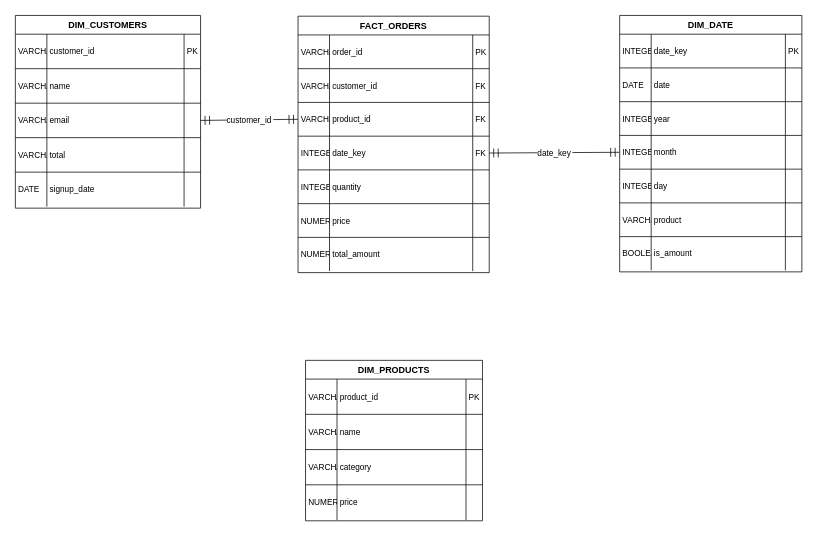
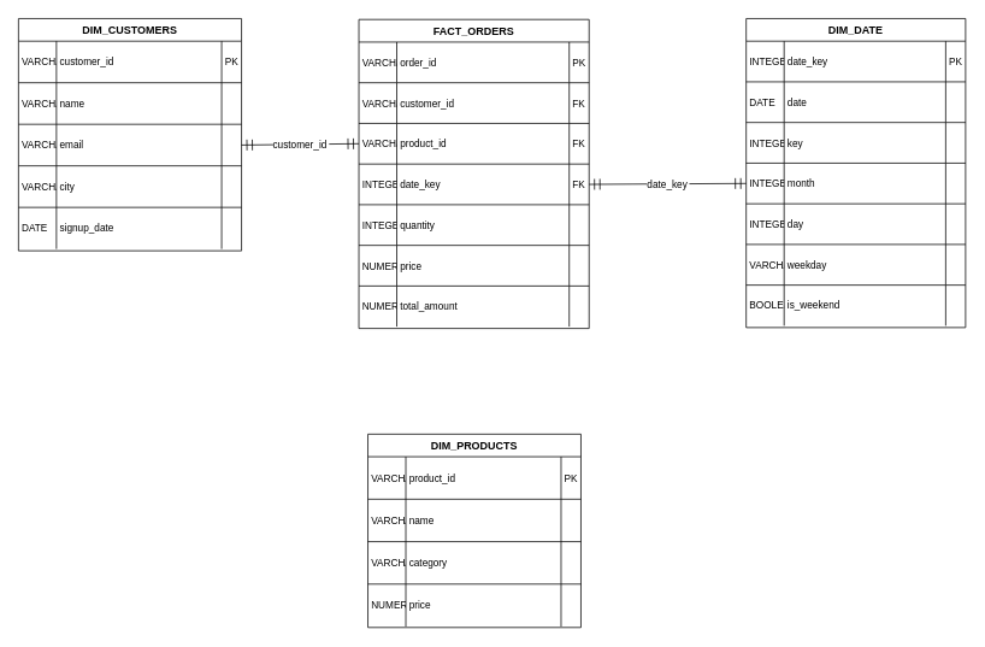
- <mxCell id="51" value="year" style="shape=partialRectangle;connectable=0;fillColor=none;top=0;left=0;bottom=0;right=0;align=left;spacingLeft=2;overflow=hidden;fontSize=11;" vertex="1" parent="49"><mxGeometry x="42" width="179" height="45" as="geometry"><mxRectangle width="179" height="45" as="alternateBounds" /></mxGeometry></mxCell>
+ <mxCell id="51" value="key" style="shape=partialRectangle;connectable=0;fillColor=none;top=0;left=0;bottom=0;right=0;align=left;spacingLeft=2;overflow=hidden;fontSize=11;" vertex="1" parent="49"><mxGeometry x="42" width="179" height="45" as="geometry"><mxRectangle width="179" height="45" as="alternateBounds" /></mxGeometry></mxCell>
- <mxCell id="17" value="total" style="shape=partialRectangle;connectable=0;fillColor=none;top=0;left=0;bottom=0;right=0;align=left;spacingLeft=2;overflow=hidden;fontSize=11;" vertex="1" parent="15"><mxGeometry x="42" width="183" height="46" as="geometry"><mxRectangle width="183" height="46" as="alternateBounds" /></mxGeometry></mxCell>
+ <mxCell id="17" value="city" style="shape=partialRectangle;connectable=0;fillColor=none;top=0;left=0;bottom=0;right=0;align=left;spacingLeft=2;overflow=hidden;fontSize=11;" vertex="1" parent="15"><mxGeometry x="42" width="183" height="46" as="geometry"><mxRectangle width="183" height="46" as="alternateBounds" /></mxGeometry></mxCell>
- <mxCell id="63" value="product" style="shape=partialRectangle;connectable=0;fillColor=none;top=0;left=0;bottom=0;right=0;align=left;spacingLeft=2;overflow=hidden;fontSize=11;" vertex="1" parent="61"><mxGeometry x="42" width="179" height="45" as="geometry"><mxRectangle width="179" height="45" as="alternateBounds" /></mxGeometry></mxCell>
+ <mxCell id="63" value="weekday" style="shape=partialRectangle;connectable=0;fillColor=none;top=0;left=0;bottom=0;right=0;align=left;spacingLeft=2;overflow=hidden;fontSize=11;" vertex="1" parent="61"><mxGeometry x="42" width="179" height="45" as="geometry"><mxRectangle width="179" height="45" as="alternateBounds" /></mxGeometry></mxCell>
- <mxCell id="67" value="is_amount" style="shape=partialRectangle;connectable=0;fillColor=none;top=0;left=0;bottom=0;right=0;align=left;spacingLeft=2;overflow=hidden;fontSize=11;" vertex="1" parent="65"><mxGeometry x="42" width="179" height="45" as="geometry"><mxRectangle width="179" height="45" as="alternateBounds" /></mxGeometry></mxCell>
+ <mxCell id="67" value="is_weekend" style="shape=partialRectangle;connectable=0;fillColor=none;top=0;left=0;bottom=0;right=0;align=left;spacingLeft=2;overflow=hidden;fontSize=11;" vertex="1" parent="65"><mxGeometry x="42" width="179" height="45" as="geometry"><mxRectangle width="179" height="45" as="alternateBounds" /></mxGeometry></mxCell>
